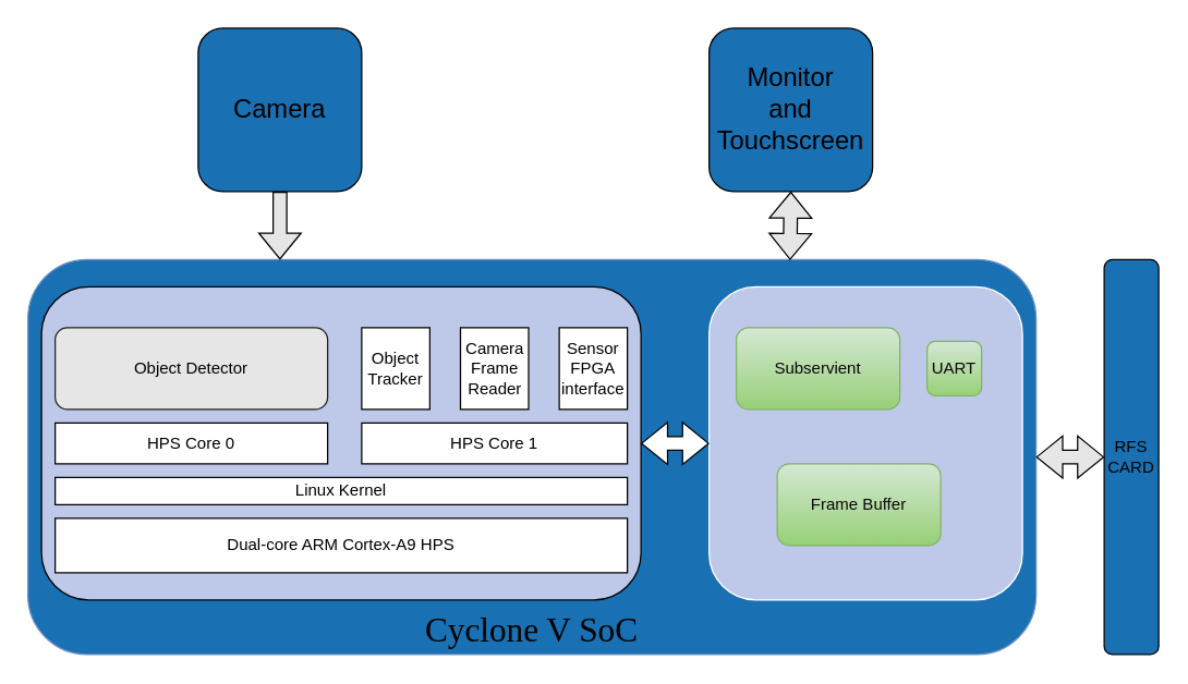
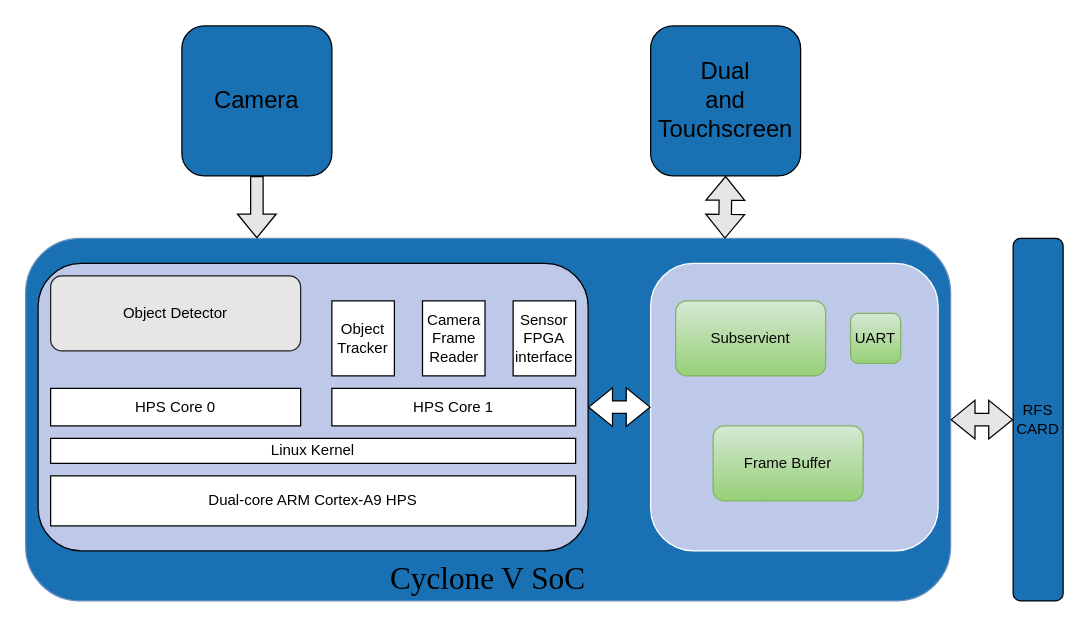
- <mxCell id="19" value="&lt;font style=&quot;font-size: 19px&quot;&gt;Monitor&lt;br&gt;and&lt;br&gt;Touchscreen&lt;/font&gt;" style="whiteSpace=wrap;html=1;aspect=fixed;fillColor=#1970B3;rounded=1;" vertex="1" parent="1"><mxGeometry x="520" y="20" width="120" height="120" as="geometry" /></mxCell>
+ <mxCell id="19" value="&lt;font style=&quot;font-size: 19px&quot;&gt;Dual&lt;br&gt;and&lt;br&gt;Touchscreen&lt;/font&gt;" style="whiteSpace=wrap;html=1;aspect=fixed;fillColor=#1970B3;rounded=1;" vertex="1" parent="1"><mxGeometry x="520" y="20" width="120" height="120" as="geometry" /></mxCell>
- <mxCell id="7" value="&lt;font color=&quot;#000000&quot;&gt;Object Detector&lt;/font&gt;" style="rounded=1;whiteSpace=wrap;html=1;fillColor=#E6E6E6;strokeColor=#212121;" parent="1" vertex="1"><mxGeometry x="40" y="240" width="200" height="60" as="geometry" /></mxCell>
+ <mxCell id="7" value="&lt;font color=&quot;#000000&quot;&gt;Object Detector&lt;/font&gt;" style="rounded=1;whiteSpace=wrap;html=1;fillColor=#E6E6E6;strokeColor=#212121;" parent="1" vertex="1"><mxGeometry x="40" y="220" width="200" height="60" as="geometry" /></mxCell>
